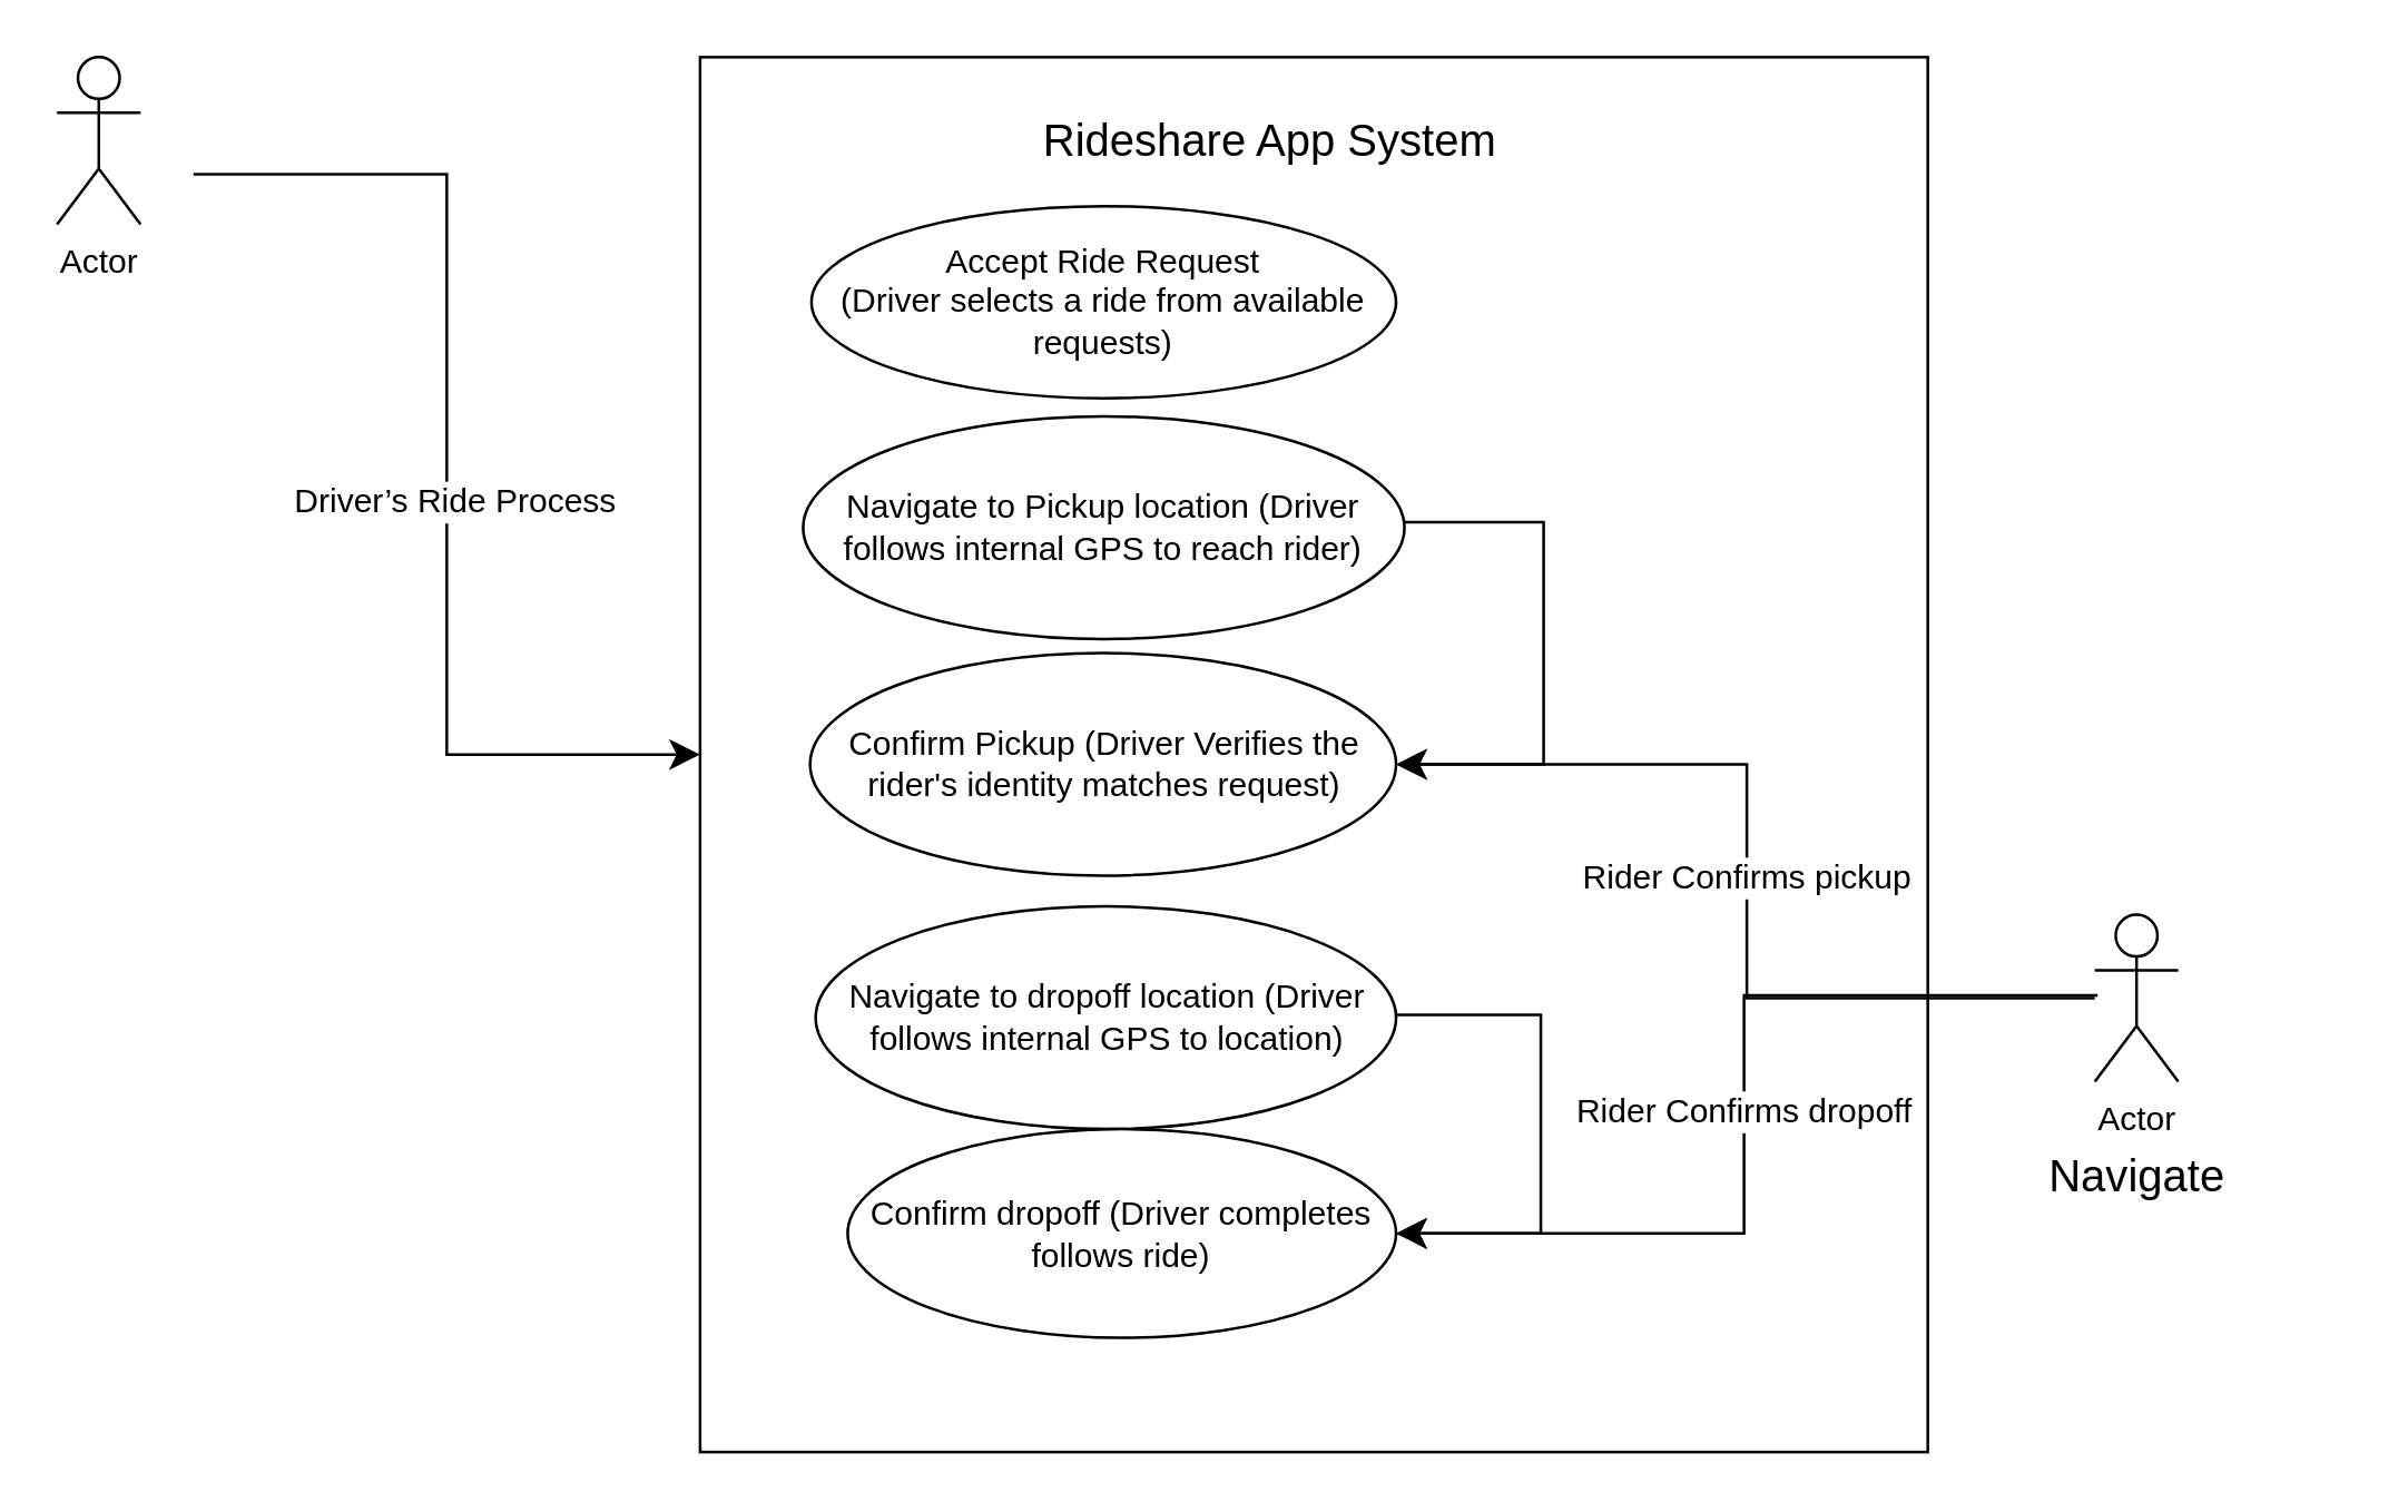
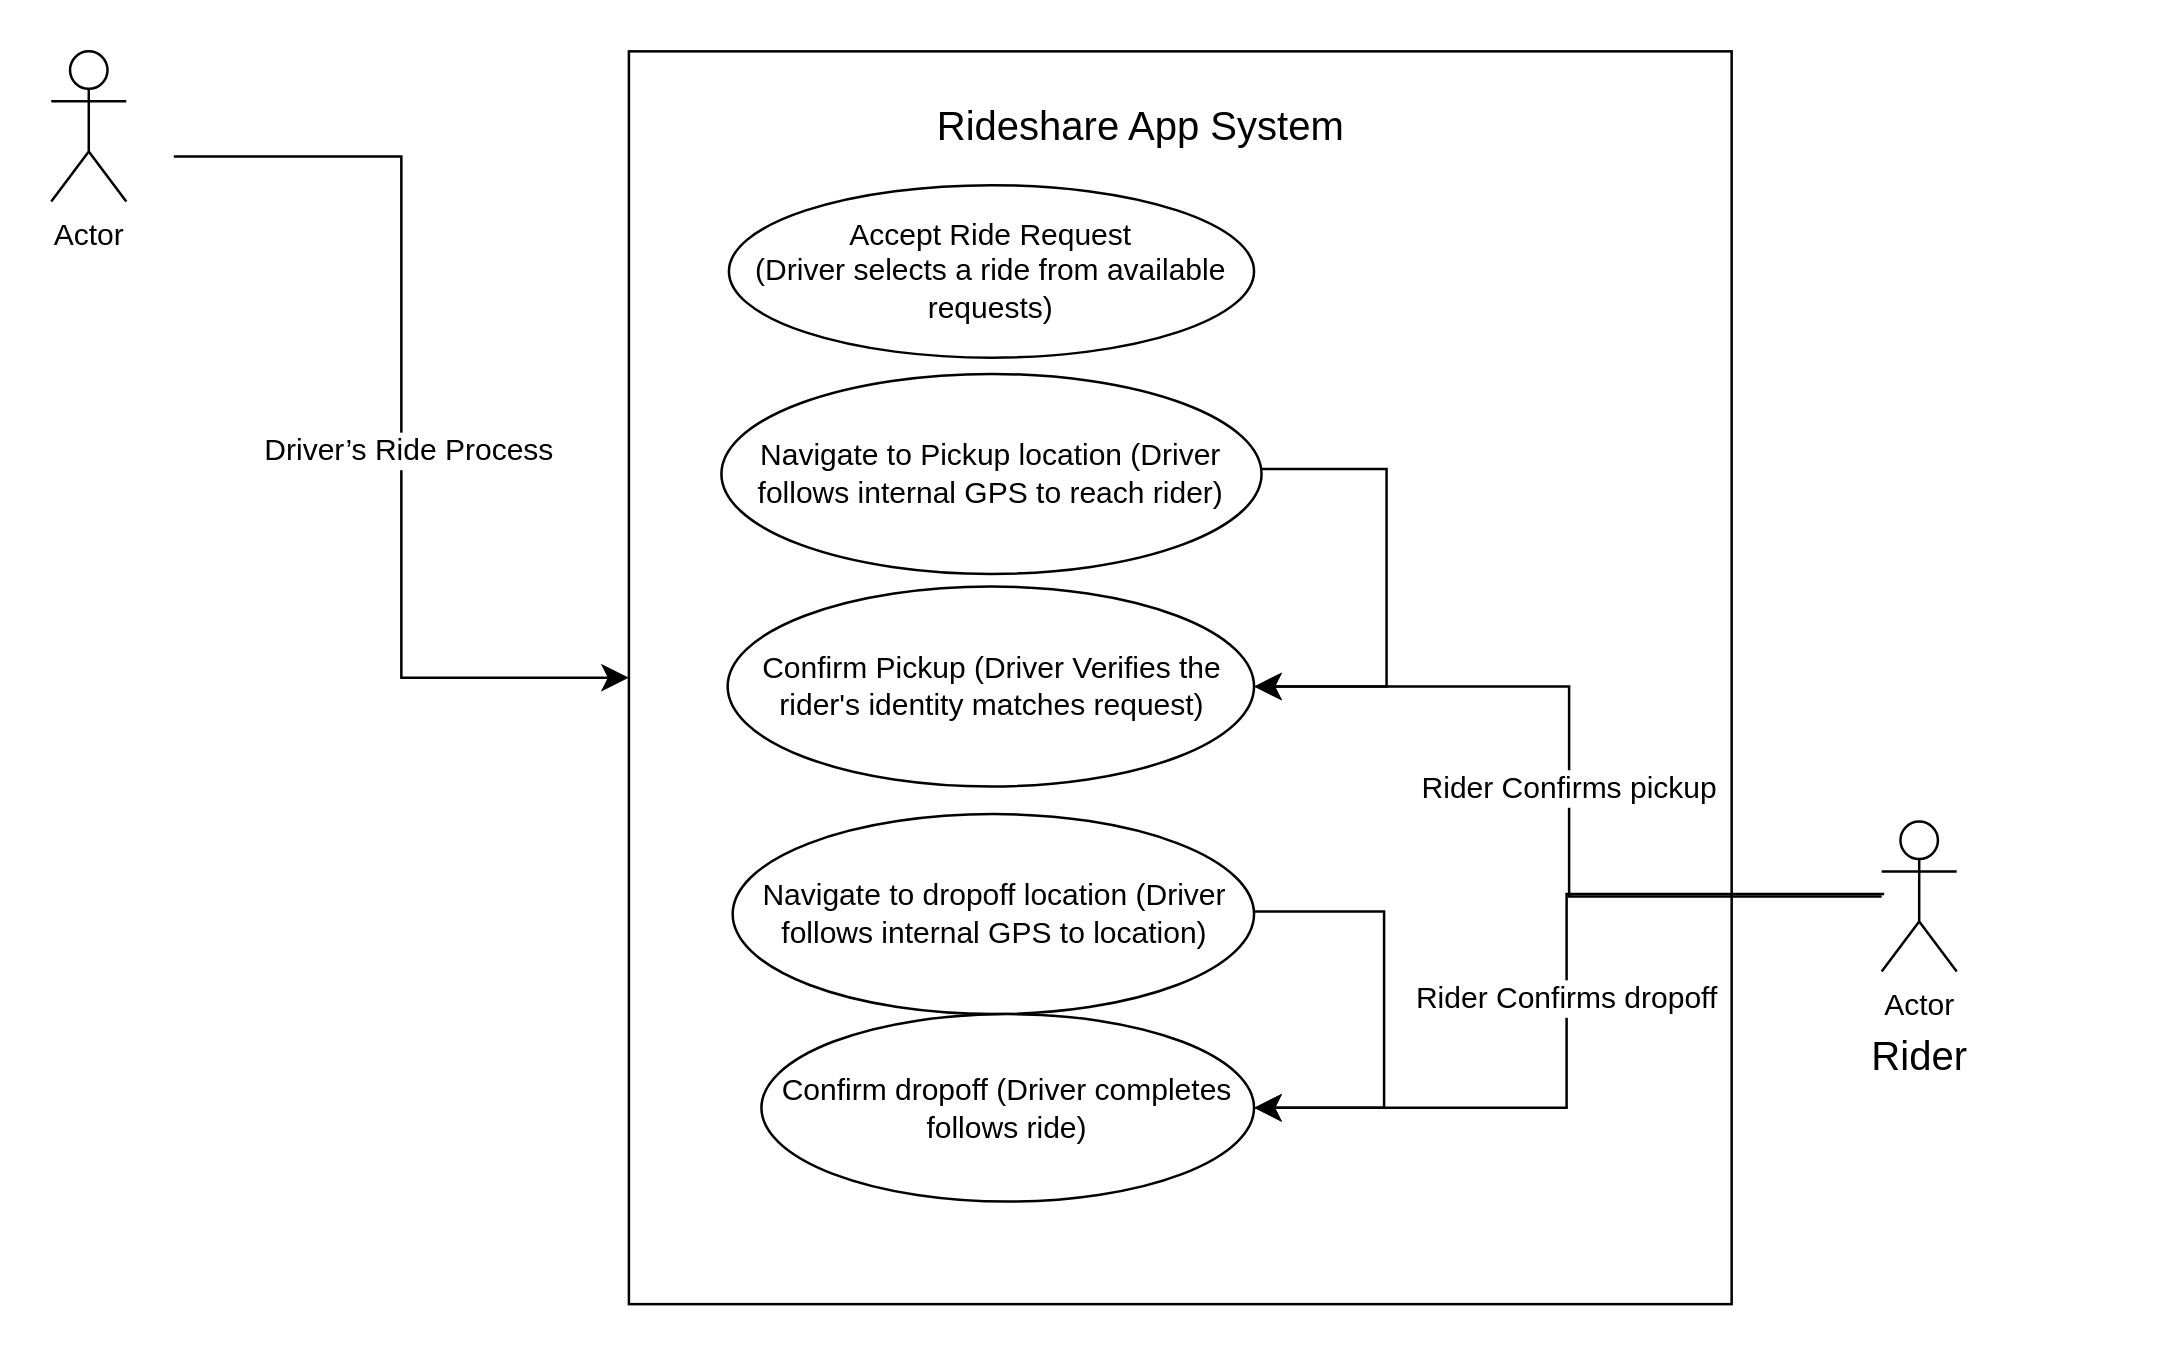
- <mxCell id="13" value="Navigate" style="text;strokeColor=none;fillColor=none;html=1;align=center;verticalAlign=middle;whiteSpace=wrap;rounded=0;fontSize=16;direction=south;" vertex="1" parent="1"><mxGeometry x="691.5" y="392" width="151" height="60" as="geometry" /></mxCell>
+ <mxCell id="13" value="Rider" style="text;strokeColor=none;fillColor=none;html=1;align=center;verticalAlign=middle;whiteSpace=wrap;rounded=0;fontSize=16;direction=south;" vertex="1" parent="1"><mxGeometry x="691.5" y="392" width="151" height="60" as="geometry" /></mxCell>
